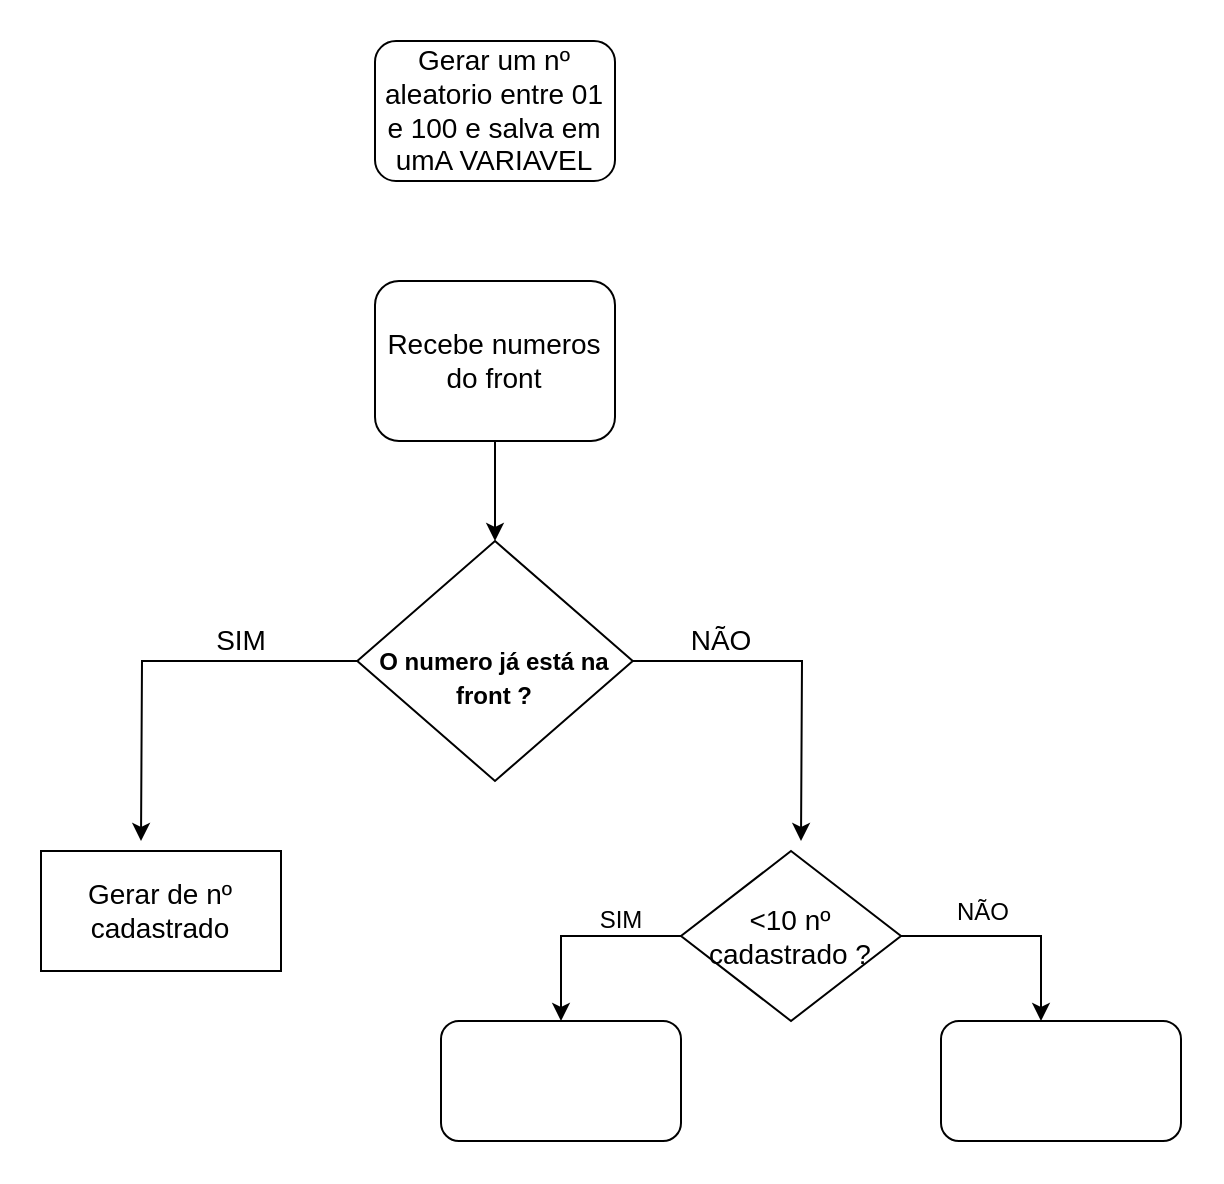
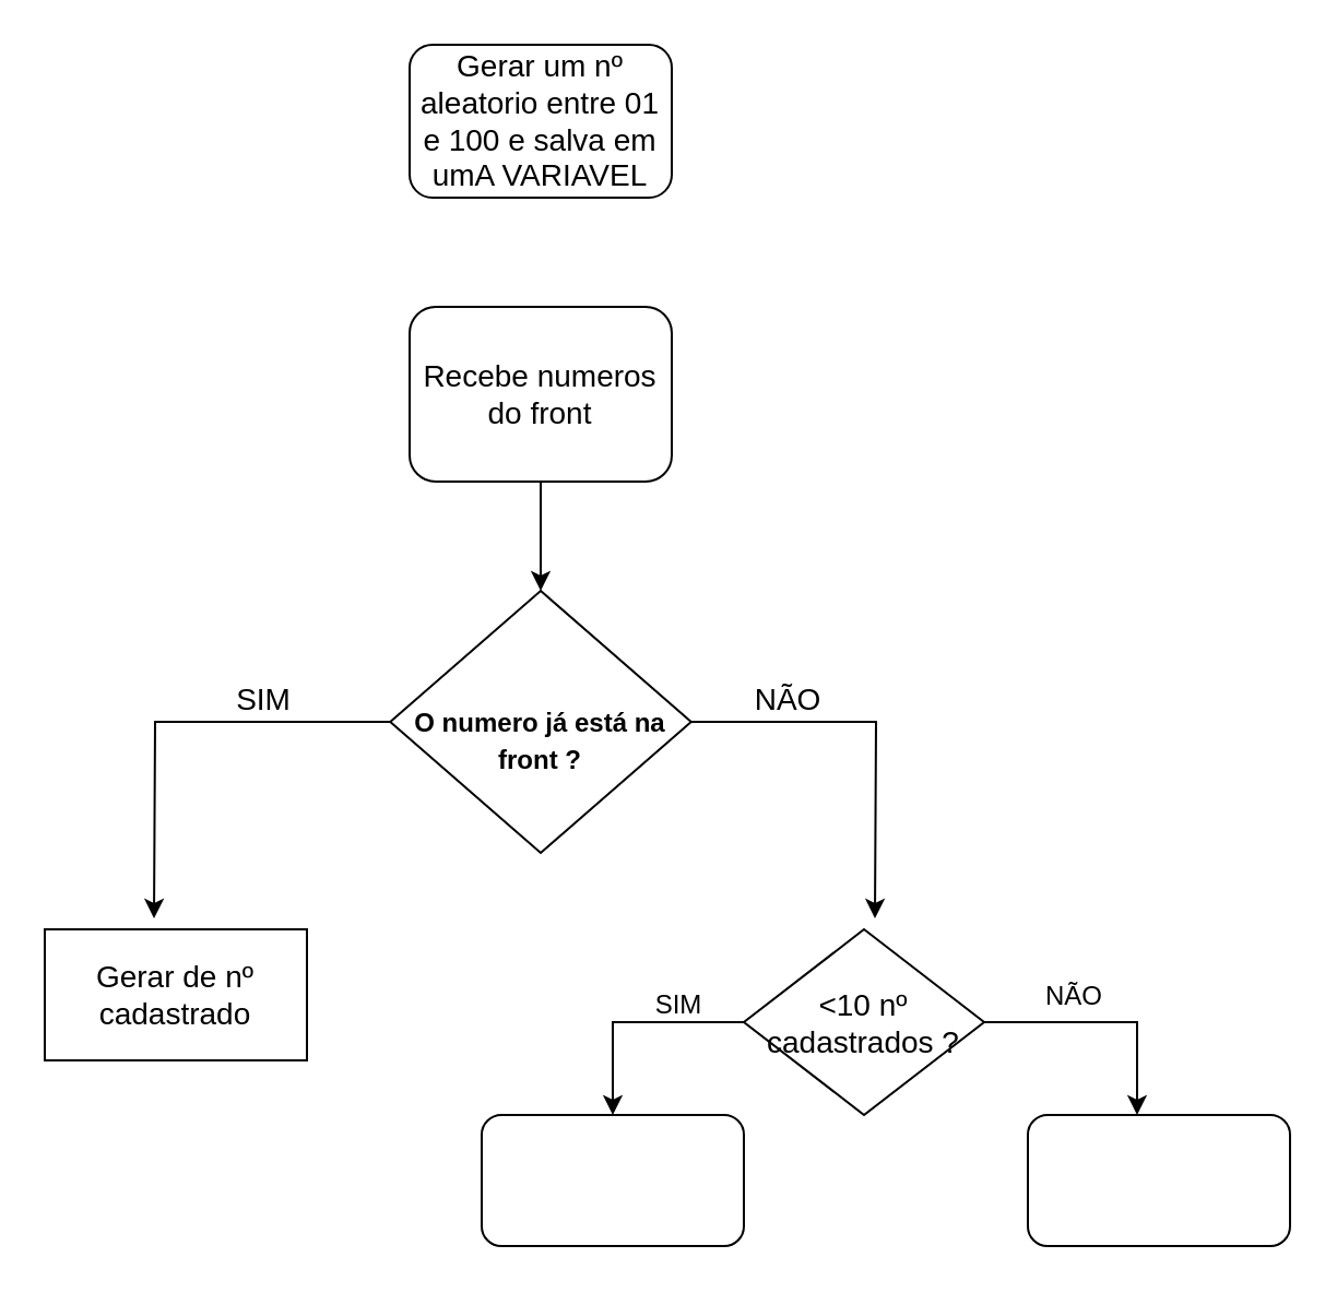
- <mxCell id="14" value="&amp;lt;10 nº cadastrado ?" style="rhombus;whiteSpace=wrap;html=1;fontSize=14;" vertex="1" parent="1"><mxGeometry x="340" y="425" width="110" height="85" as="geometry" /></mxCell>
+ <mxCell id="14" value="&amp;lt;10 nº cadastrados ?" style="rhombus;whiteSpace=wrap;html=1;fontSize=14;" vertex="1" parent="1"><mxGeometry x="340" y="425" width="110" height="85" as="geometry" /></mxCell>
